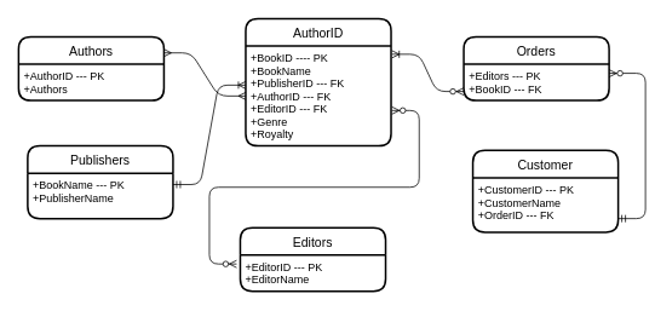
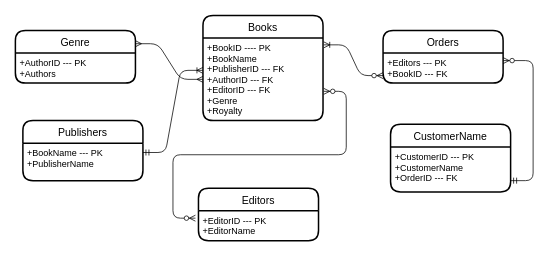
- <mxCell id="6" value="AuthorID" style="swimlane;childLayout=stackLayout;horizontal=1;startSize=30;horizontalStack=0;rounded=1;fontSize=14;fontStyle=0;strokeWidth=2;resizeParent=0;resizeLast=1;shadow=0;dashed=0;align=center;" parent="1" vertex="1"><mxGeometry x="270" y="20" width="160" height="140" as="geometry" /></mxCell>
+ <mxCell id="6" value="Books" style="swimlane;childLayout=stackLayout;horizontal=1;startSize=30;horizontalStack=0;rounded=1;fontSize=14;fontStyle=0;strokeWidth=2;resizeParent=0;resizeLast=1;shadow=0;dashed=0;align=center;" parent="1" vertex="1"><mxGeometry x="270" y="20" width="160" height="140" as="geometry" /></mxCell>
- <mxCell id="2" value="Authors" style="swimlane;childLayout=stackLayout;horizontal=1;startSize=30;horizontalStack=0;rounded=1;fontSize=14;fontStyle=0;strokeWidth=2;resizeParent=0;resizeLast=1;shadow=0;dashed=0;align=center;" parent="1" vertex="1"><mxGeometry x="20" y="40" width="160" height="70" as="geometry" /></mxCell>
+ <mxCell id="2" value="Genre" style="swimlane;childLayout=stackLayout;horizontal=1;startSize=30;horizontalStack=0;rounded=1;fontSize=14;fontStyle=0;strokeWidth=2;resizeParent=0;resizeLast=1;shadow=0;dashed=0;align=center;" parent="1" vertex="1"><mxGeometry x="20" y="40" width="160" height="70" as="geometry" /></mxCell>
- <mxCell id="12" value="Customer" style="swimlane;childLayout=stackLayout;horizontal=1;startSize=30;horizontalStack=0;rounded=1;fontSize=14;fontStyle=0;strokeWidth=2;resizeParent=0;resizeLast=1;shadow=0;dashed=0;align=center;" parent="1" vertex="1"><mxGeometry x="520" y="165" width="160" height="90" as="geometry" /></mxCell>
+ <mxCell id="12" value="CustomerName" style="swimlane;childLayout=stackLayout;horizontal=1;startSize=30;horizontalStack=0;rounded=1;fontSize=14;fontStyle=0;strokeWidth=2;resizeParent=0;resizeLast=1;shadow=0;dashed=0;align=center;" parent="1" vertex="1"><mxGeometry x="520" y="165" width="160" height="90" as="geometry" /></mxCell>
